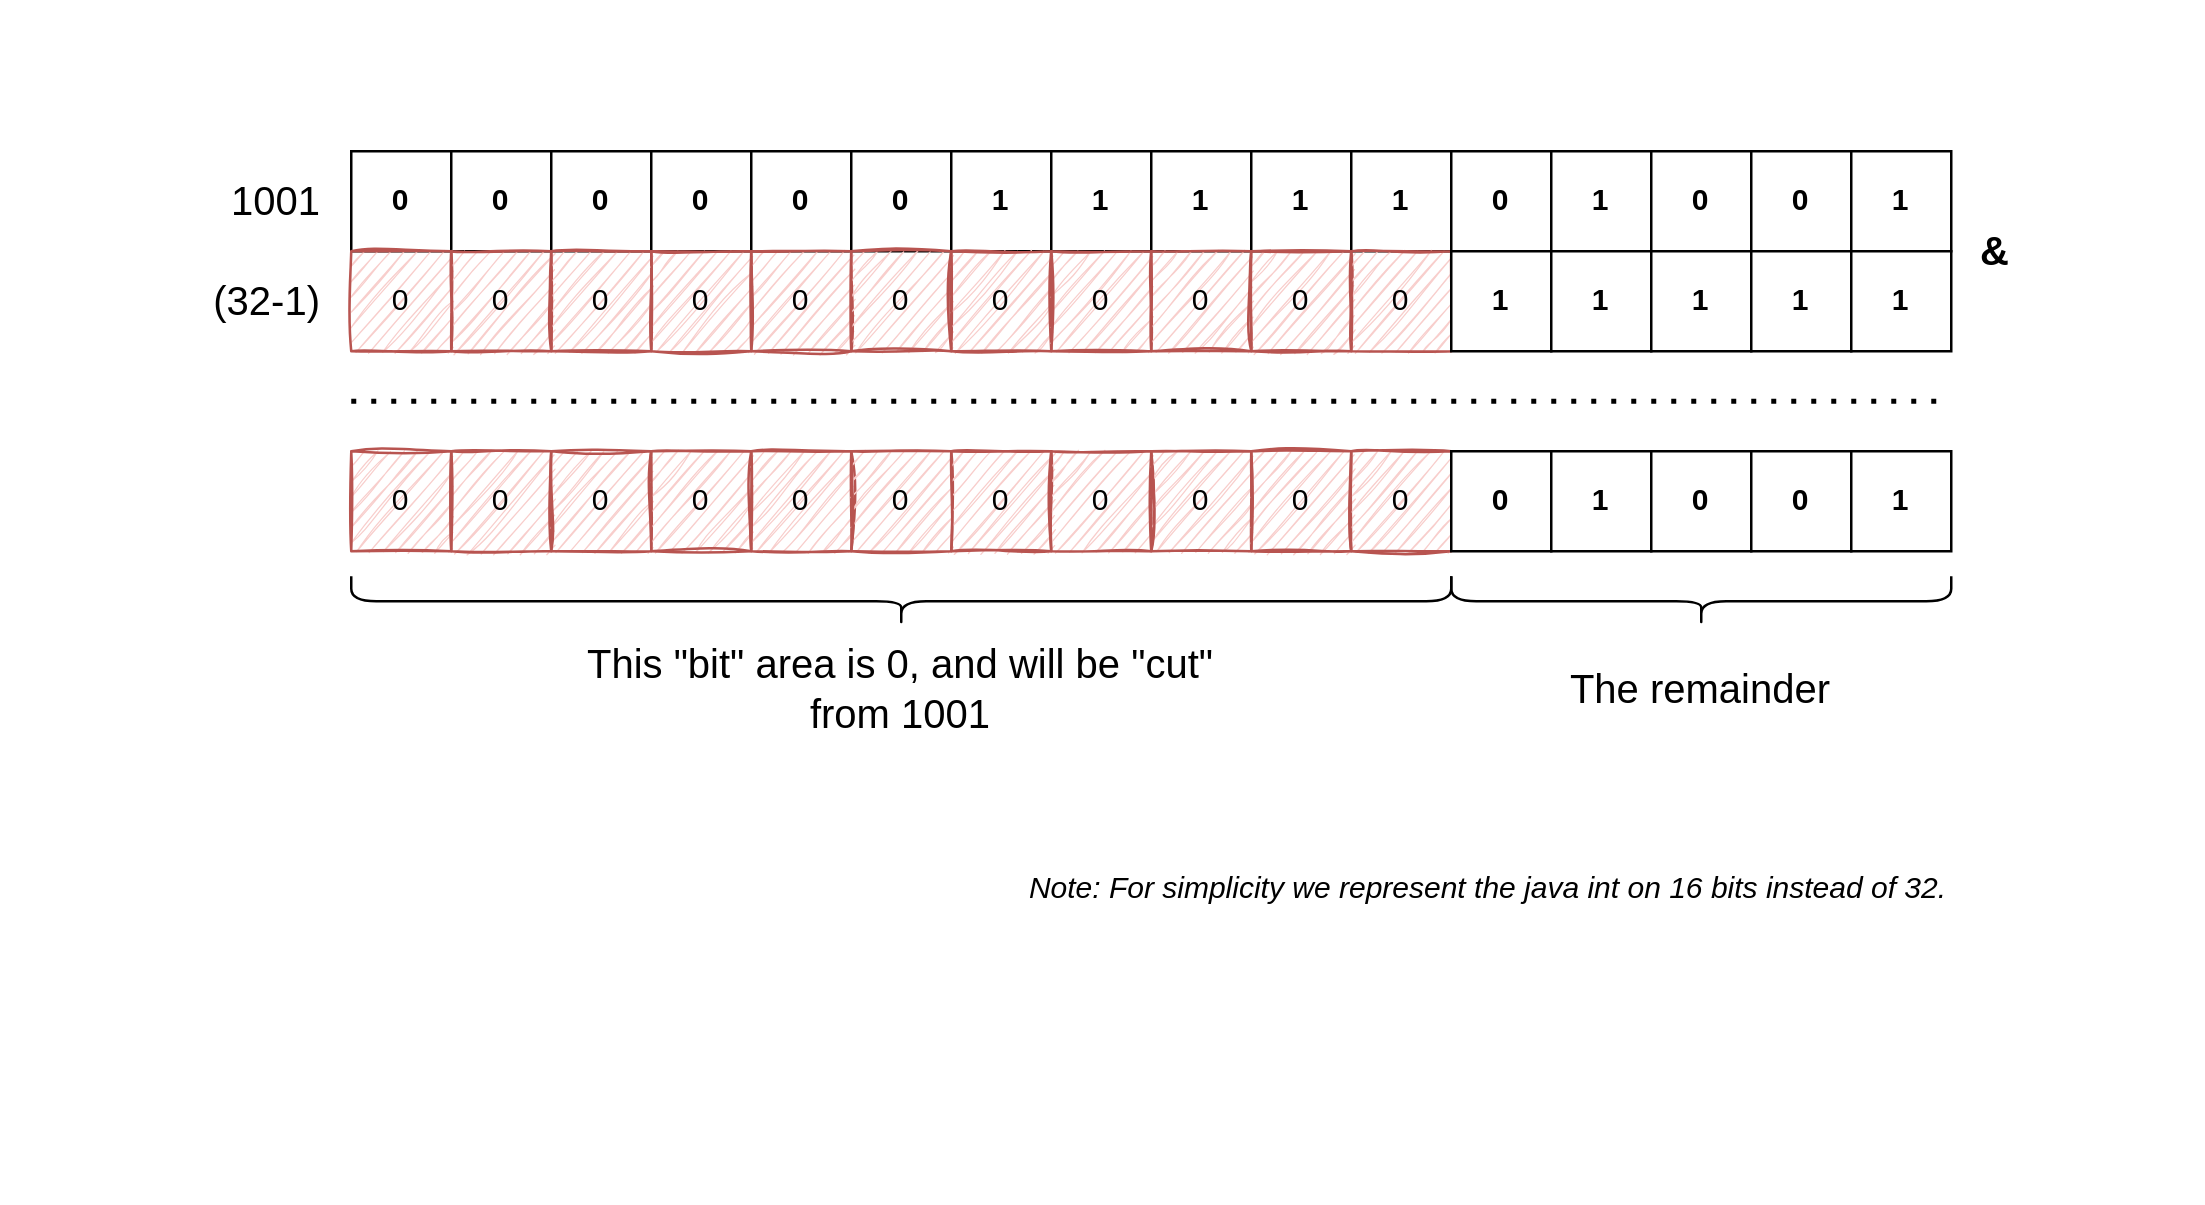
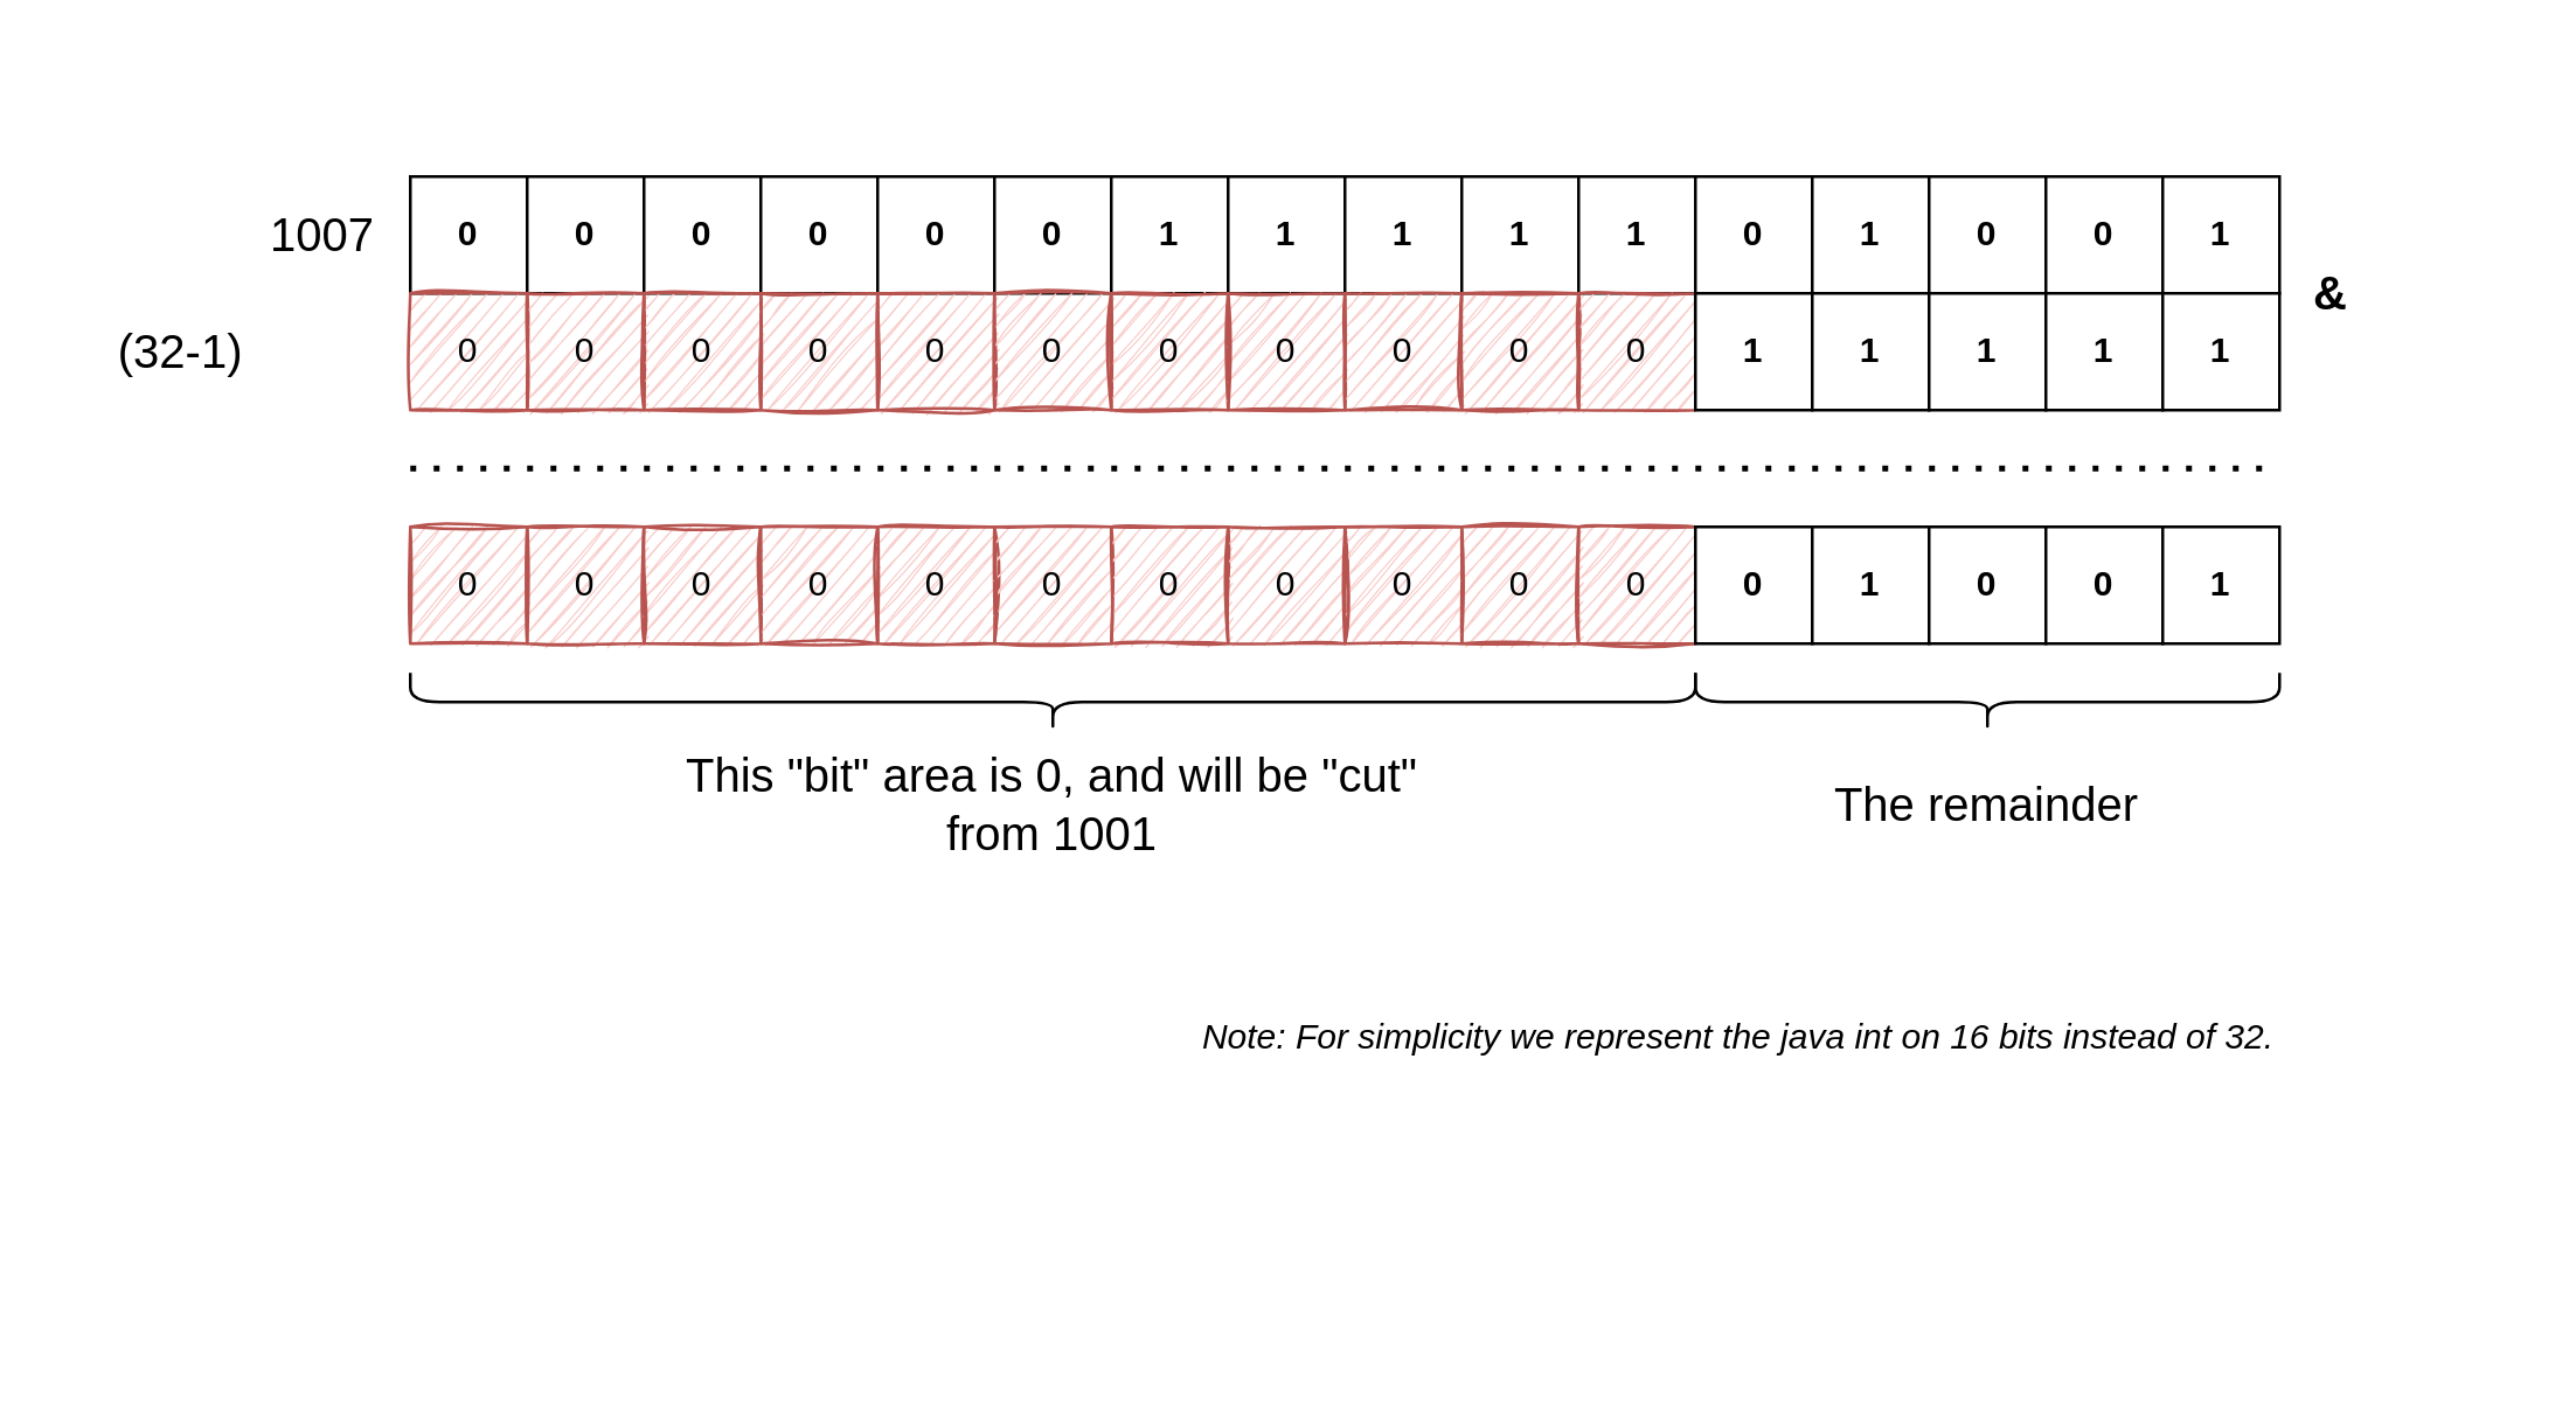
- <mxCell id="51" value="1001" style="text;html=1;strokeColor=none;fillColor=none;align=right;verticalAlign=middle;whiteSpace=wrap;rounded=0;fontSize=16;" parent="1" vertex="1"><mxGeometry x="70" y="65" width="60" height="30" as="geometry" /></mxCell>
+ <mxCell id="51" value="1007" style="text;html=1;strokeColor=none;fillColor=none;align=right;verticalAlign=middle;whiteSpace=wrap;rounded=0;fontSize=16;" parent="1" vertex="1"><mxGeometry x="70" y="65" width="60" height="30" as="geometry" /></mxCell>
- <mxCell id="52" value="(32-1)" style="text;html=1;strokeColor=none;fillColor=none;align=right;verticalAlign=middle;whiteSpace=wrap;rounded=0;fontSize=16;" parent="1" vertex="1"><mxGeometry x="70" y="105" width="60" height="30" as="geometry" /></mxCell>
+ <mxCell id="52" value="(32-1)" style="text;html=1;strokeColor=none;fillColor=none;align=right;verticalAlign=middle;whiteSpace=wrap;rounded=0;fontSize=16;" parent="1" vertex="1"><mxGeometry x="25" y="105" width="60" height="30" as="geometry" /></mxCell>
